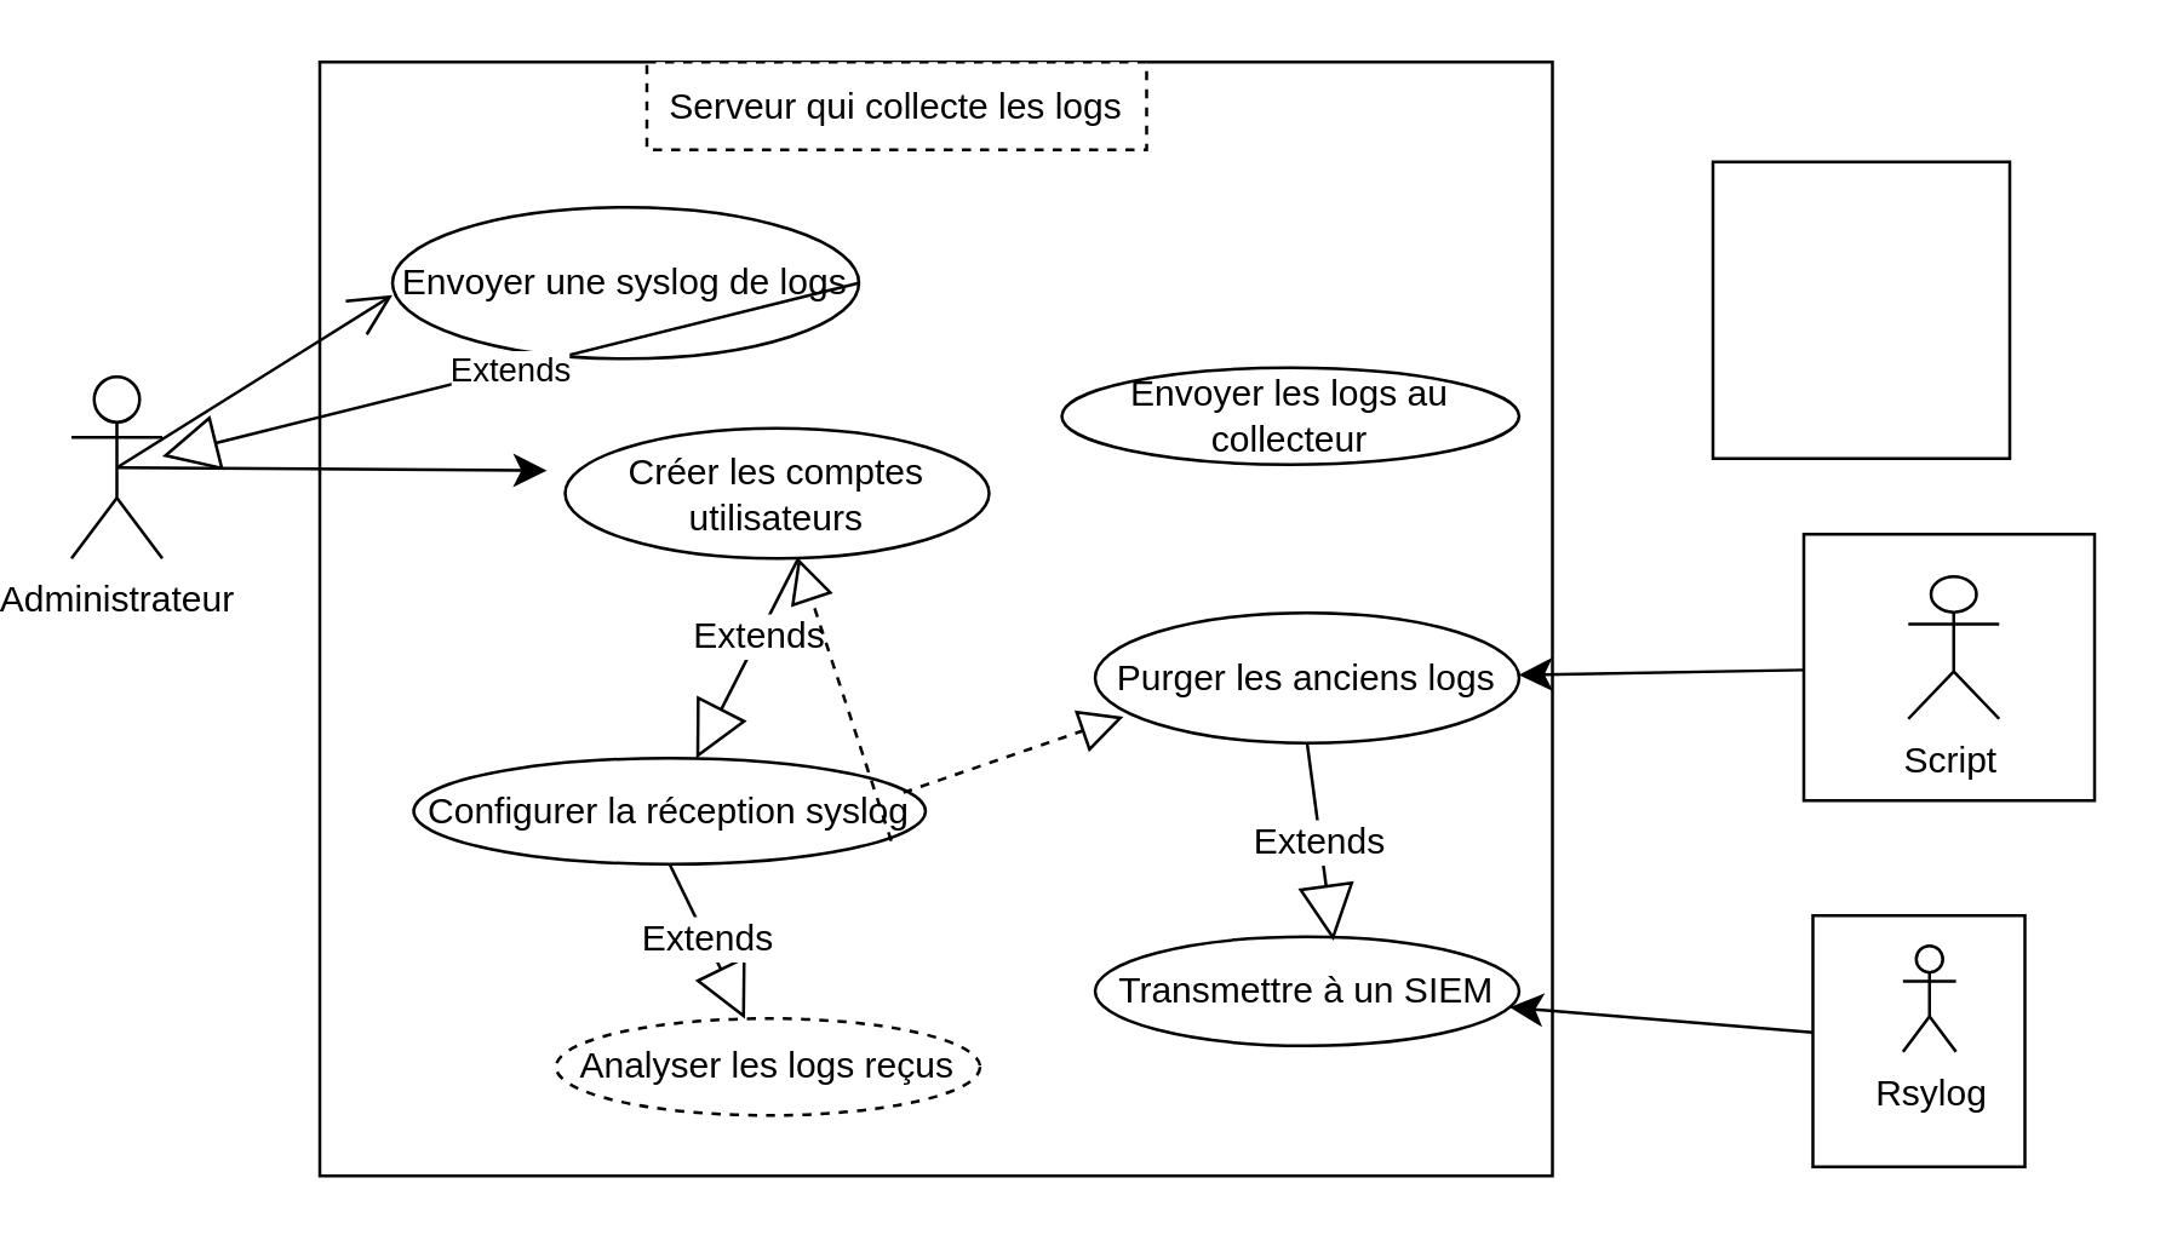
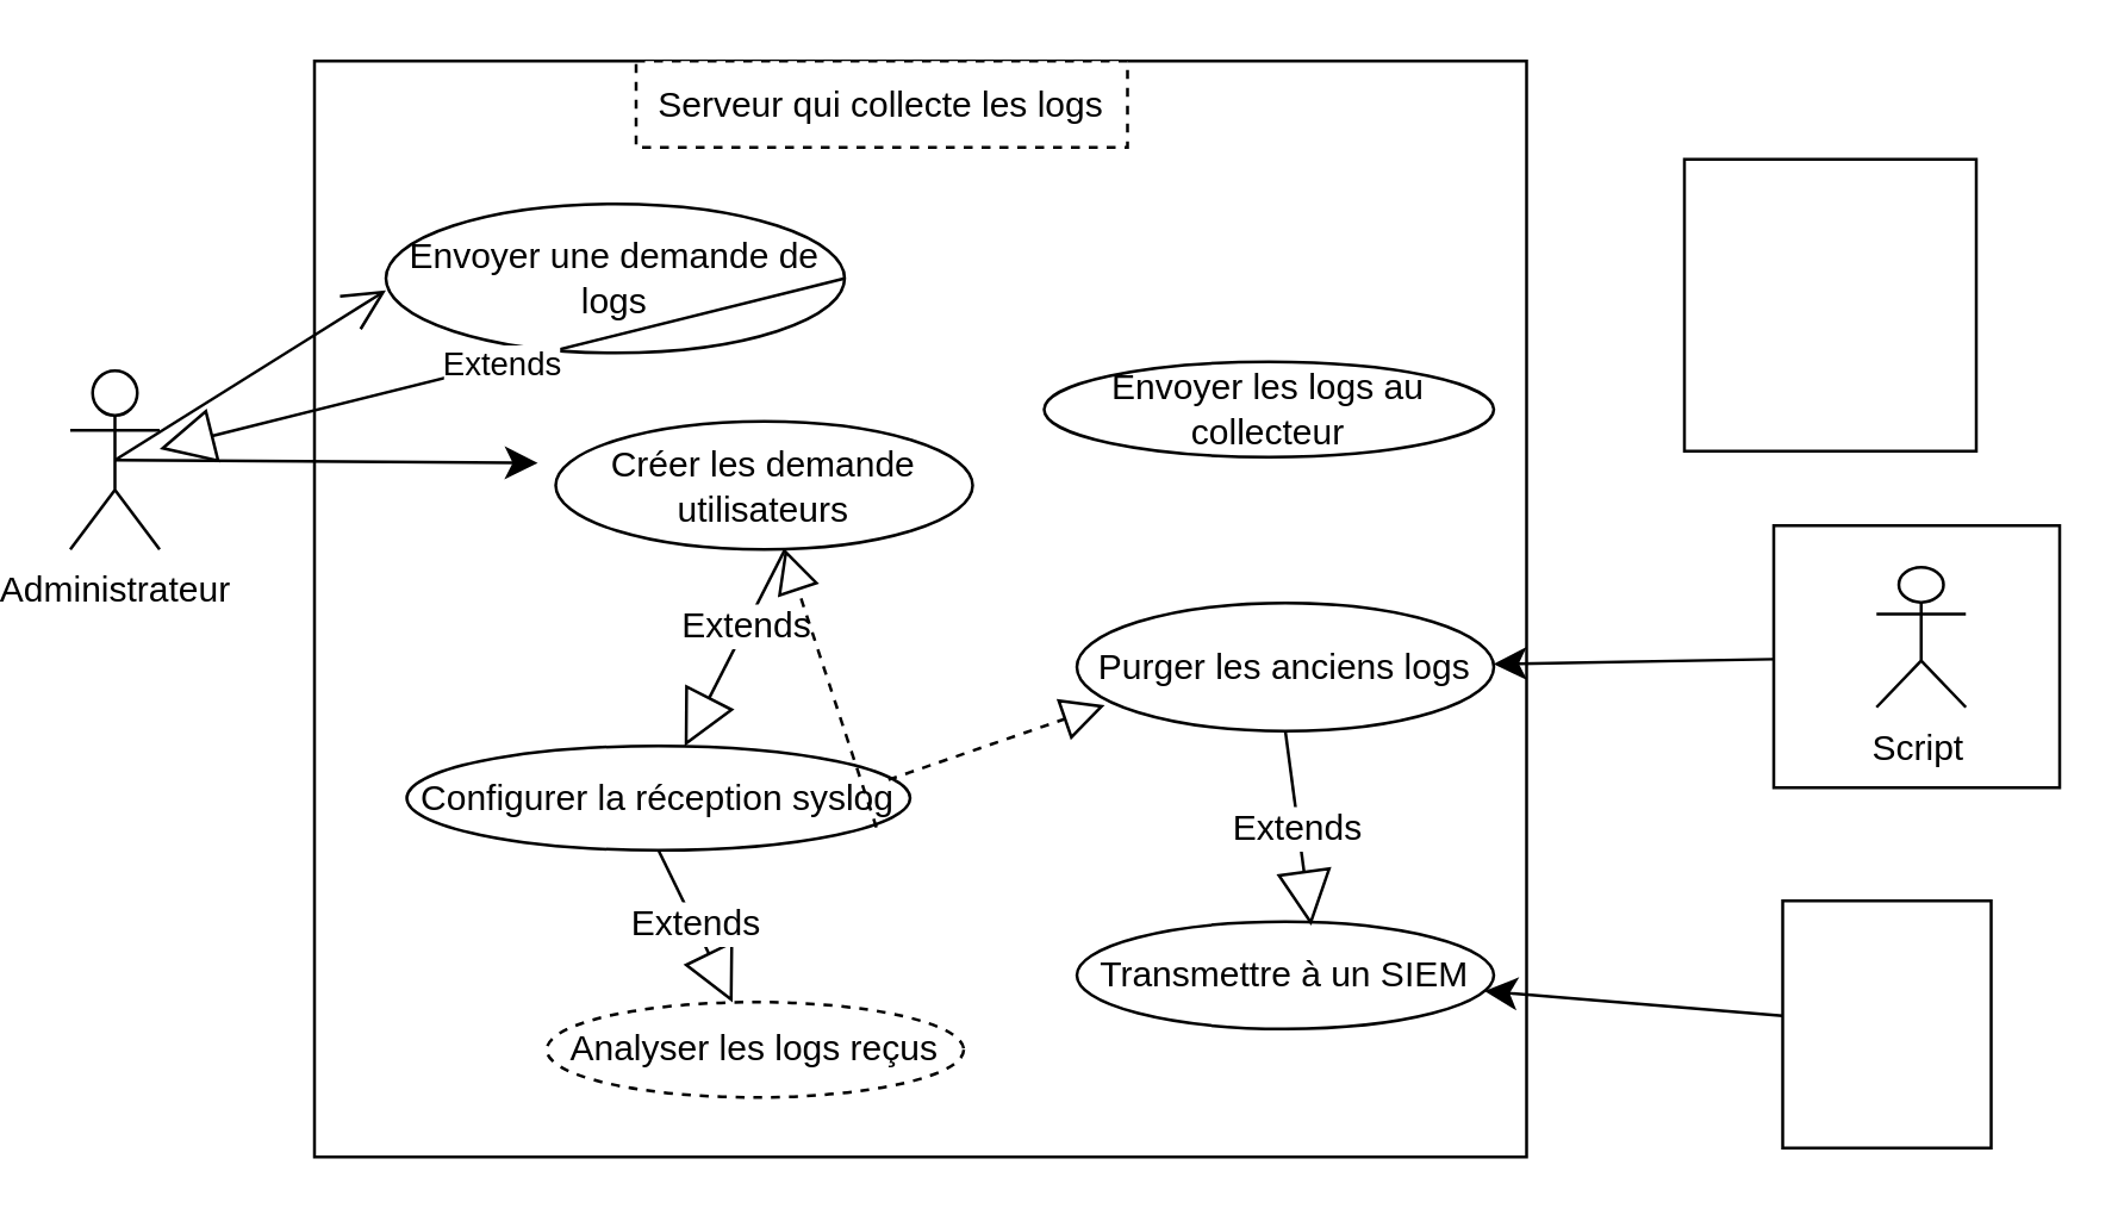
- <mxCell id="24" value="Envoyer une syslog de logs" style="ellipse;whiteSpace=wrap;html=1;" vertex="1" parent="1"><mxGeometry x="126" y="68" width="154" height="50" as="geometry" /></mxCell>
+ <mxCell id="24" value="Envoyer une demande de logs" style="ellipse;whiteSpace=wrap;html=1;" vertex="1" parent="1"><mxGeometry x="126" y="68" width="154" height="50" as="geometry" /></mxCell>
- <mxCell id="23" value="Créer les comptes utilisateurs" style="ellipse;whiteSpace=wrap;html=1;" vertex="1" parent="1"><mxGeometry x="183" y="141" width="140" height="43" as="geometry" /></mxCell>
+ <mxCell id="23" value="Créer les demande utilisateurs" style="ellipse;whiteSpace=wrap;html=1;" vertex="1" parent="1"><mxGeometry x="183" y="141" width="140" height="43" as="geometry" /></mxCell>
- <mxCell id="16" value="Rsylog" style="shape=umlActor;verticalLabelPosition=bottom;verticalAlign=top;html=1;" parent="1" vertex="1"><mxGeometry x="624.75" y="312" width="17.5" height="35" as="geometry" /></mxCell>
